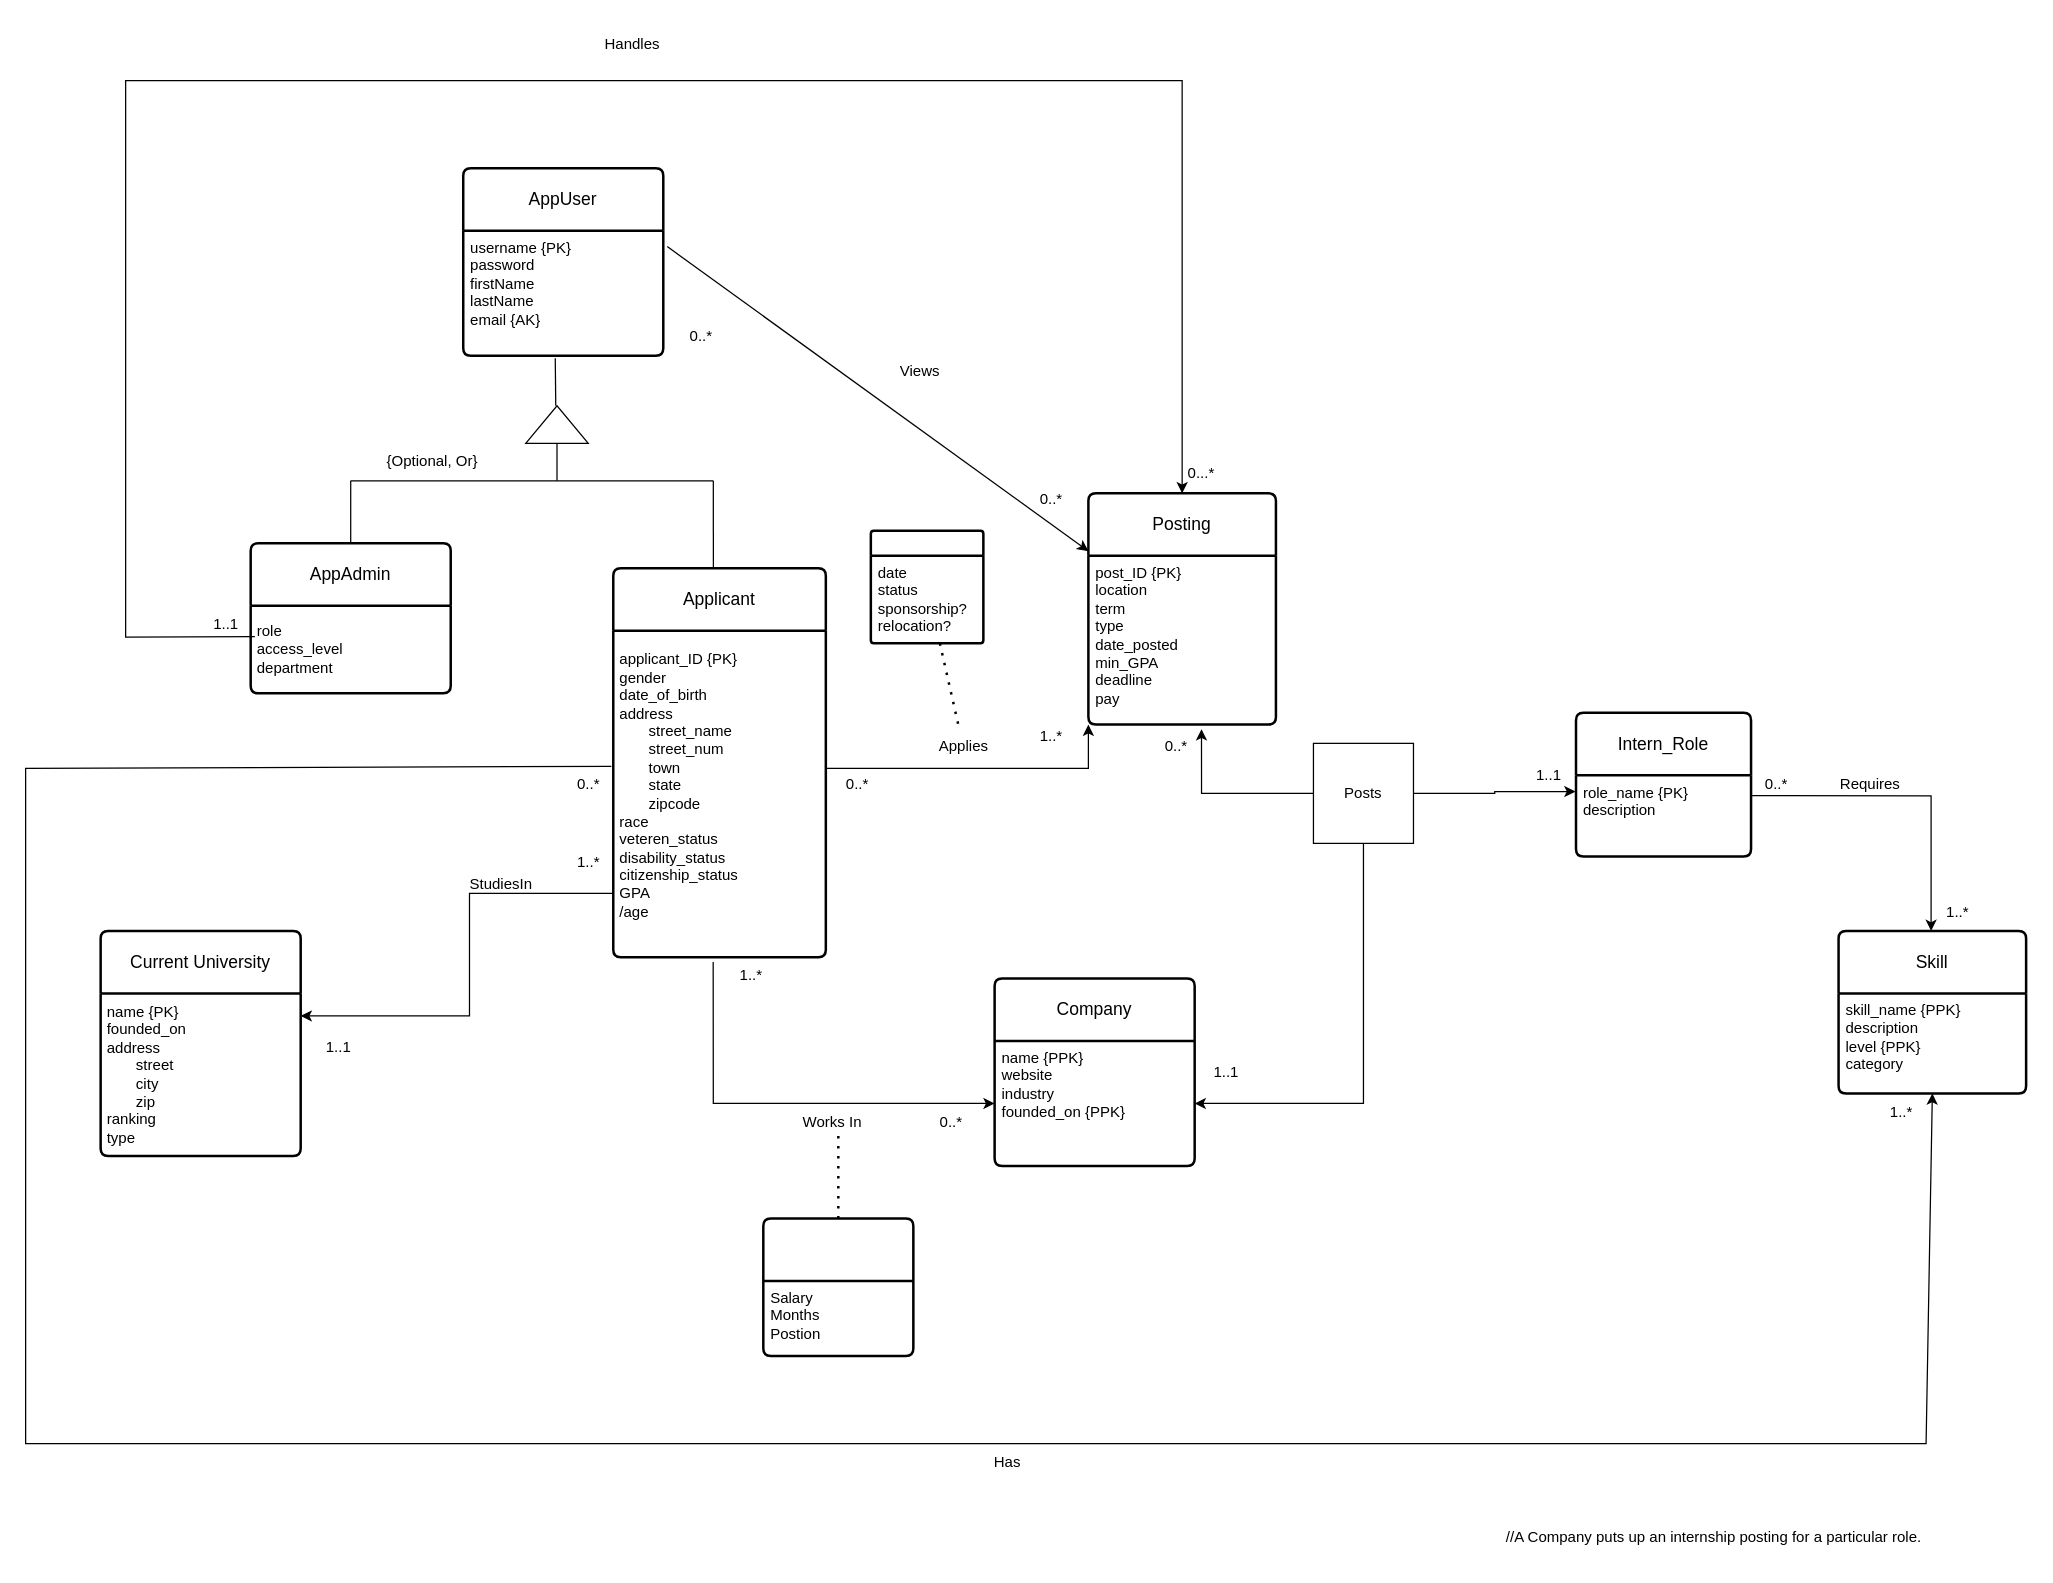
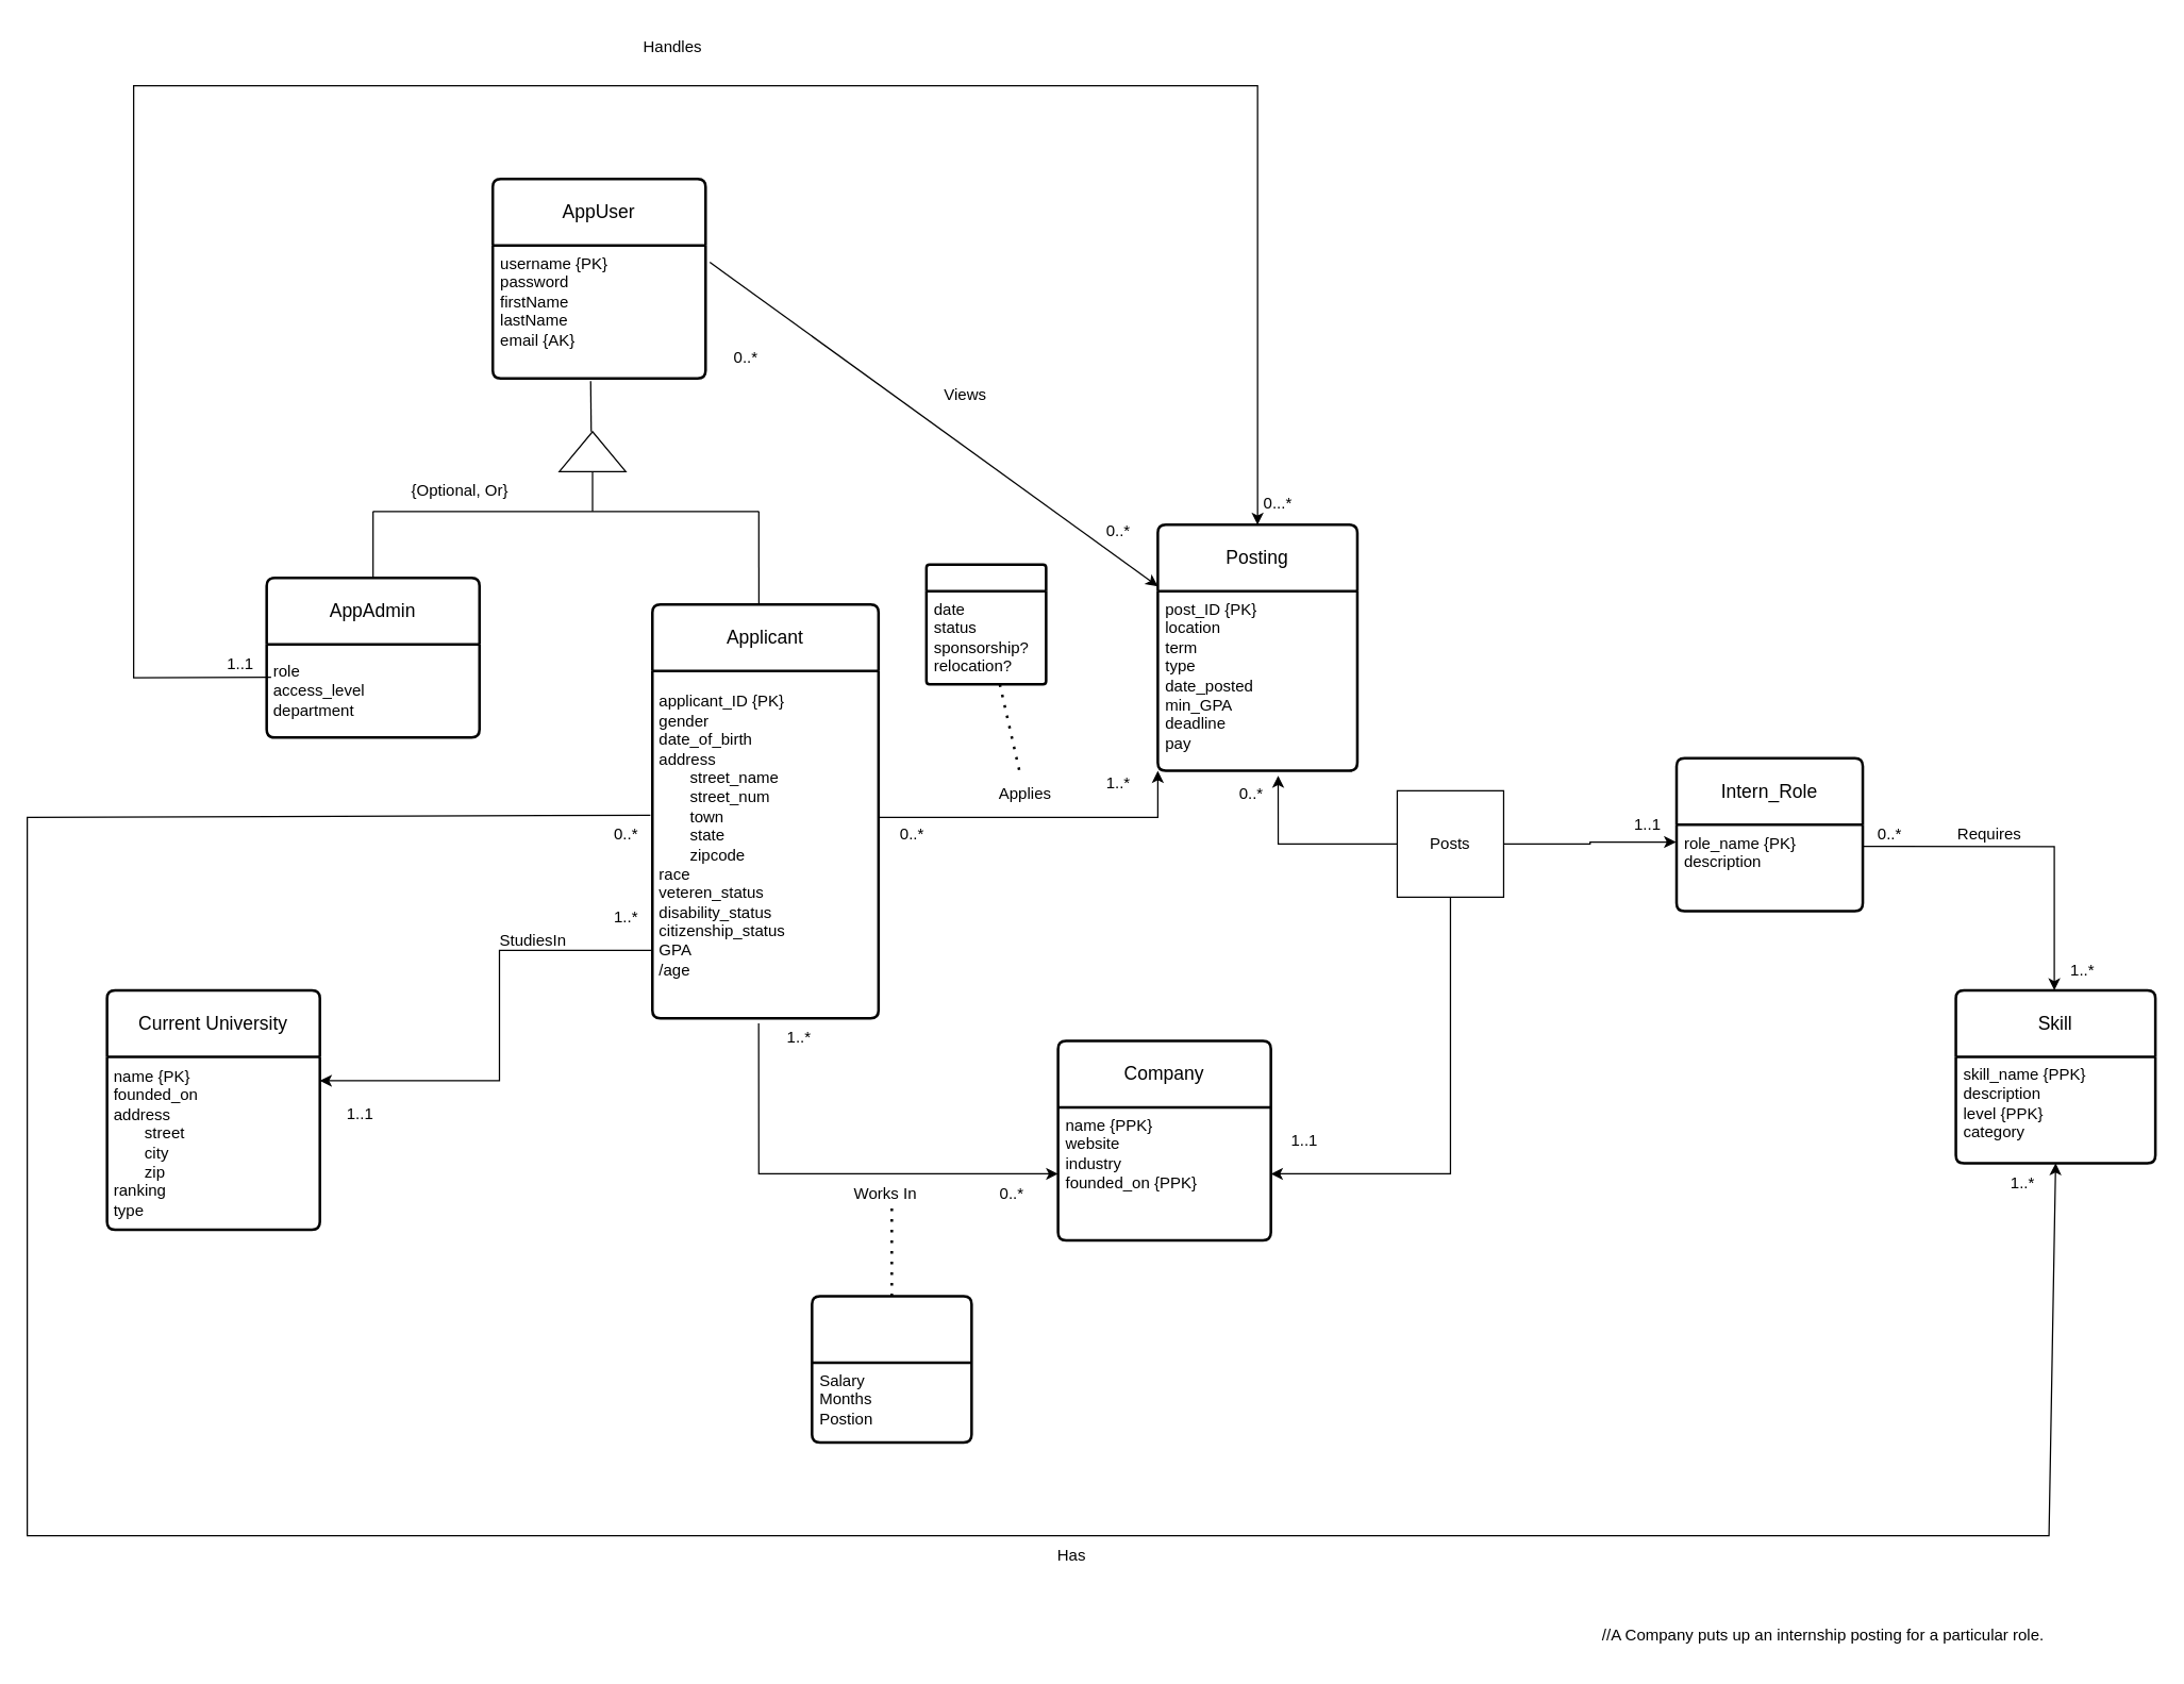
- <mxCell id="17" value="Views" style="text;html=1;align=center;verticalAlign=middle;resizable=0;points=[];autosize=1;strokeColor=none;fillColor=none;" parent="1" vertex="1"><mxGeometry x="705" y="282" width="60" height="30" as="geometry" /></mxCell>
+ <mxCell id="17" value="Views" style="text;html=1;align=center;verticalAlign=middle;resizable=0;points=[];autosize=1;strokeColor=none;fillColor=none;" parent="1" vertex="1"><mxGeometry x="695" y="282" width="60" height="30" as="geometry" /></mxCell>
